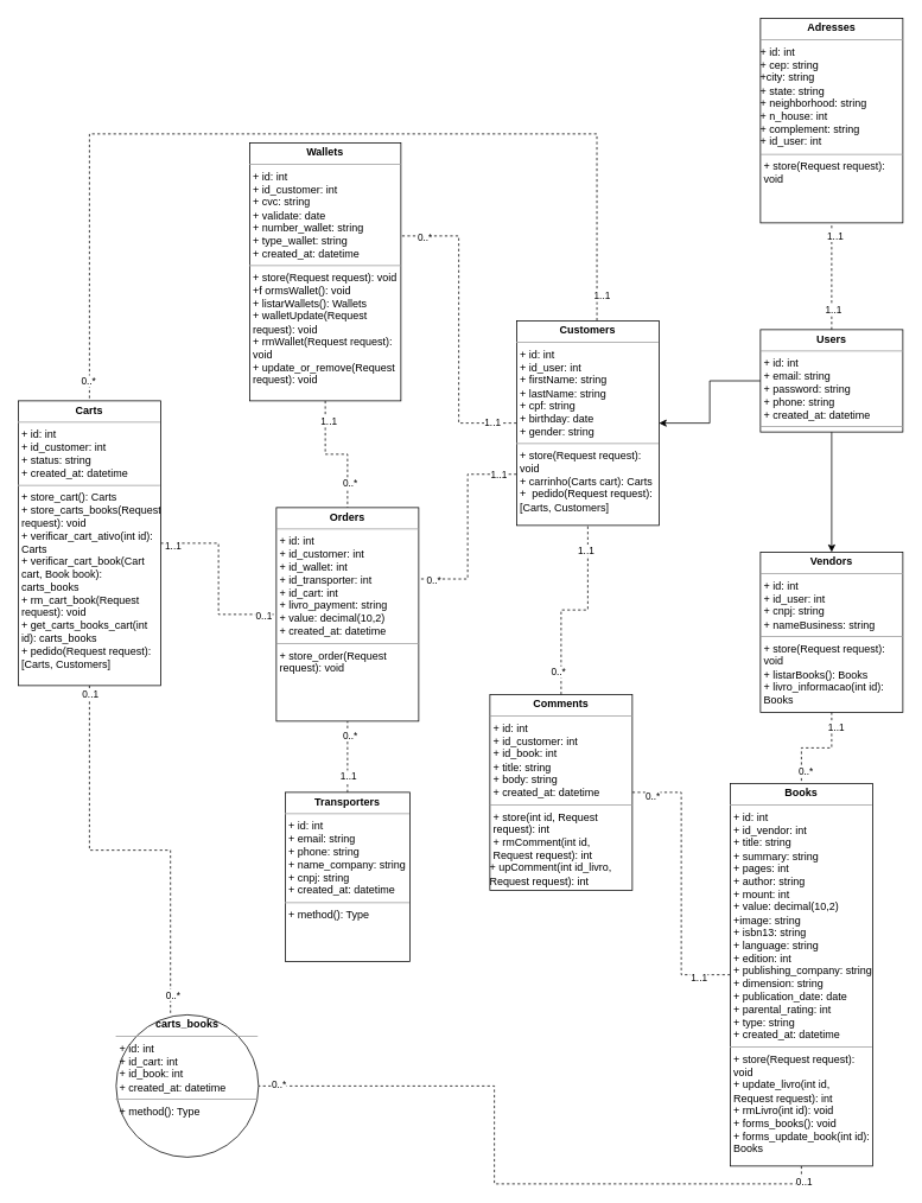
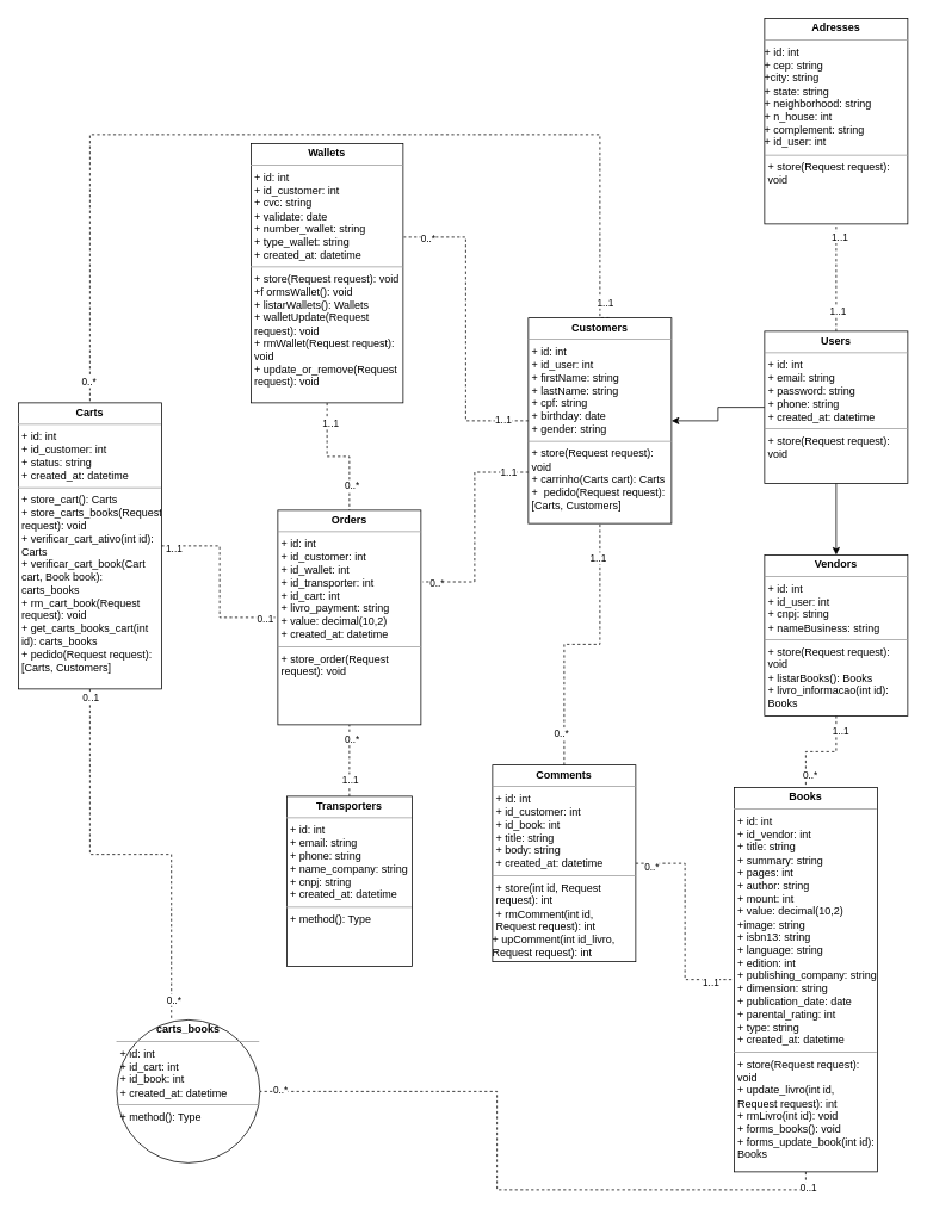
- <mxCell id="7" value="&lt;p style=&quot;margin:0px;margin-top:4px;text-align:center;&quot;&gt;&lt;b&gt;Users&lt;/b&gt;&lt;/p&gt;&lt;hr size=&quot;1&quot;&gt;&lt;p style=&quot;margin:0px;margin-left:4px;&quot;&gt;&lt;span style=&quot;background-color: initial;&quot;&gt;+ id: int&lt;/span&gt;&lt;br&gt;&lt;/p&gt;&lt;p style=&quot;margin:0px;margin-left:4px;&quot;&gt;+ email: string&lt;br style=&quot;border-color: var(--border-color);&quot;&gt;+ password: string&lt;br style=&quot;border-color: var(--border-color);&quot;&gt;+ phone: string&lt;br style=&quot;border-color: var(--border-color);&quot;&gt;+ created_at: datetime&lt;br&gt;&lt;/p&gt;&lt;hr size=&quot;1&quot;&gt;&lt;p style=&quot;margin:0px;margin-left:4px;&quot;&gt;+ store(Request request): void&lt;br&gt;&lt;/p&gt;" style="verticalAlign=top;align=left;overflow=fill;fontSize=12;fontFamily=Helvetica;html=1;whiteSpace=wrap;" vertex="1" parent="1"><mxGeometry x="854" y="370" width="160" height="115" as="geometry" /></mxCell>
+ <mxCell id="7" value="&lt;p style=&quot;margin:0px;margin-top:4px;text-align:center;&quot;&gt;&lt;b&gt;Users&lt;/b&gt;&lt;/p&gt;&lt;hr size=&quot;1&quot;&gt;&lt;p style=&quot;margin:0px;margin-left:4px;&quot;&gt;&lt;span style=&quot;background-color: initial;&quot;&gt;+ id: int&lt;/span&gt;&lt;br&gt;&lt;/p&gt;&lt;p style=&quot;margin:0px;margin-left:4px;&quot;&gt;+ email: string&lt;br style=&quot;border-color: var(--border-color);&quot;&gt;+ password: string&lt;br style=&quot;border-color: var(--border-color);&quot;&gt;+ phone: string&lt;br style=&quot;border-color: var(--border-color);&quot;&gt;+ created_at: datetime&lt;br&gt;&lt;/p&gt;&lt;hr size=&quot;1&quot;&gt;&lt;p style=&quot;margin:0px;margin-left:4px;&quot;&gt;+ store(Request request): void&lt;br&gt;&lt;/p&gt;" style="verticalAlign=top;align=left;overflow=fill;fontSize=12;fontFamily=Helvetica;html=1;whiteSpace=wrap;" vertex="1" parent="1"><mxGeometry x="854" y="370" width="160" height="170" as="geometry" /></mxCell>
- <mxCell id="18" value="&lt;p style=&quot;margin:0px;margin-top:4px;text-align:center;&quot;&gt;&lt;b&gt;Customers&lt;/b&gt;&lt;/p&gt;&lt;hr size=&quot;1&quot;&gt;&lt;p style=&quot;margin:0px;margin-left:4px;&quot;&gt;+ id: int&lt;/p&gt;&lt;p style=&quot;margin:0px;margin-left:4px;&quot;&gt;+ id_user: int&lt;/p&gt;&lt;p style=&quot;margin:0px;margin-left:4px;&quot;&gt;+ firstName: string&lt;/p&gt;&lt;p style=&quot;margin:0px;margin-left:4px;&quot;&gt;+ lastName: string&lt;/p&gt;&lt;p style=&quot;margin:0px;margin-left:4px;&quot;&gt;+ cpf: string&lt;/p&gt;&lt;p style=&quot;margin:0px;margin-left:4px;&quot;&gt;+ birthday: date&lt;/p&gt;&lt;p style=&quot;margin:0px;margin-left:4px;&quot;&gt;+ gender: string&lt;/p&gt;&lt;hr size=&quot;1&quot;&gt;&lt;p style=&quot;margin:0px;margin-left:4px;&quot;&gt;+ store(Request request): void&lt;br&gt;&lt;/p&gt;&lt;p style=&quot;margin:0px;margin-left:4px;&quot;&gt;+ carrinho(Carts cart): Carts&lt;/p&gt;&lt;p style=&quot;margin:0px;margin-left:4px;&quot;&gt;+&amp;nbsp; pedido(Request&lt;span style=&quot;background-color: initial;&quot;&gt;&amp;nbsp;request): [Carts, Customers]&lt;/span&gt;&lt;/p&gt;" style="verticalAlign=top;align=left;overflow=fill;fontSize=12;fontFamily=Helvetica;html=1;whiteSpace=wrap;" vertex="1" parent="1"><mxGeometry x="580" y="360" width="160" height="230" as="geometry" /></mxCell>
+ <mxCell id="18" value="&lt;p style=&quot;margin:0px;margin-top:4px;text-align:center;&quot;&gt;&lt;b&gt;Customers&lt;/b&gt;&lt;/p&gt;&lt;hr size=&quot;1&quot;&gt;&lt;p style=&quot;margin:0px;margin-left:4px;&quot;&gt;+ id: int&lt;/p&gt;&lt;p style=&quot;margin:0px;margin-left:4px;&quot;&gt;+ id_user: int&lt;/p&gt;&lt;p style=&quot;margin:0px;margin-left:4px;&quot;&gt;+ firstName: string&lt;/p&gt;&lt;p style=&quot;margin:0px;margin-left:4px;&quot;&gt;+ lastName: string&lt;/p&gt;&lt;p style=&quot;margin:0px;margin-left:4px;&quot;&gt;+ cpf: string&lt;/p&gt;&lt;p style=&quot;margin:0px;margin-left:4px;&quot;&gt;+ birthday: date&lt;/p&gt;&lt;p style=&quot;margin:0px;margin-left:4px;&quot;&gt;+ gender: string&lt;/p&gt;&lt;hr size=&quot;1&quot;&gt;&lt;p style=&quot;margin:0px;margin-left:4px;&quot;&gt;+ store(Request request): void&lt;br&gt;&lt;/p&gt;&lt;p style=&quot;margin:0px;margin-left:4px;&quot;&gt;+ carrinho(Carts cart): Carts&lt;/p&gt;&lt;p style=&quot;margin:0px;margin-left:4px;&quot;&gt;+&amp;nbsp; pedido(Request&lt;span style=&quot;background-color: initial;&quot;&gt;&amp;nbsp;request): [Carts, Customers]&lt;/span&gt;&lt;/p&gt;" style="verticalAlign=top;align=left;overflow=fill;fontSize=12;fontFamily=Helvetica;html=1;whiteSpace=wrap;" vertex="1" parent="1"><mxGeometry x="590" y="355" width="160" height="230" as="geometry" /></mxCell>
- <mxCell id="37" value="&lt;p style=&quot;margin:0px;margin-top:4px;text-align:center;&quot;&gt;&lt;b&gt;Comments&lt;/b&gt;&lt;/p&gt;&lt;hr size=&quot;1&quot;&gt;&lt;p style=&quot;margin:0px;margin-left:4px;&quot;&gt;&lt;span style=&quot;background-color: initial;&quot;&gt;+ id: int&lt;/span&gt;&lt;br&gt;&lt;/p&gt;&lt;p style=&quot;margin:0px;margin-left:4px;&quot;&gt;&lt;span style=&quot;background-color: initial;&quot;&gt;+ id_customer: int&lt;/span&gt;&lt;/p&gt;&lt;p style=&quot;margin:0px;margin-left:4px;&quot;&gt;&lt;span style=&quot;background-color: initial;&quot;&gt;+ id_book: int&lt;/span&gt;&lt;/p&gt;&lt;p style=&quot;margin:0px;margin-left:4px;&quot;&gt;+ title: string&lt;br style=&quot;border-color: var(--border-color);&quot;&gt;+ body: string&lt;br&gt;&lt;/p&gt;&lt;p style=&quot;margin:0px;margin-left:4px;&quot;&gt;+ created_at: datetime&lt;/p&gt;&lt;hr size=&quot;1&quot;&gt;&lt;p style=&quot;margin:0px;margin-left:4px;&quot;&gt;+ store(int id, Request request): int&lt;/p&gt;&lt;p style=&quot;margin:0px;margin-left:4px;&quot;&gt;+ rmComment(int id, Request request): int&lt;/p&gt;+ upComment(int id_livro, Request request): int" style="verticalAlign=top;align=left;overflow=fill;fontSize=12;fontFamily=Helvetica;html=1;whiteSpace=wrap;" vertex="1" parent="1"><mxGeometry x="550" y="780" width="160" height="220" as="geometry" /></mxCell>
+ <mxCell id="37" value="&lt;p style=&quot;margin:0px;margin-top:4px;text-align:center;&quot;&gt;&lt;b&gt;Comments&lt;/b&gt;&lt;/p&gt;&lt;hr size=&quot;1&quot;&gt;&lt;p style=&quot;margin:0px;margin-left:4px;&quot;&gt;&lt;span style=&quot;background-color: initial;&quot;&gt;+ id: int&lt;/span&gt;&lt;br&gt;&lt;/p&gt;&lt;p style=&quot;margin:0px;margin-left:4px;&quot;&gt;&lt;span style=&quot;background-color: initial;&quot;&gt;+ id_customer: int&lt;/span&gt;&lt;/p&gt;&lt;p style=&quot;margin:0px;margin-left:4px;&quot;&gt;&lt;span style=&quot;background-color: initial;&quot;&gt;+ id_book: int&lt;/span&gt;&lt;/p&gt;&lt;p style=&quot;margin:0px;margin-left:4px;&quot;&gt;+ title: string&lt;br style=&quot;border-color: var(--border-color);&quot;&gt;+ body: string&lt;br&gt;&lt;/p&gt;&lt;p style=&quot;margin:0px;margin-left:4px;&quot;&gt;+ created_at: datetime&lt;/p&gt;&lt;hr size=&quot;1&quot;&gt;&lt;p style=&quot;margin:0px;margin-left:4px;&quot;&gt;+ store(int id, Request request): int&lt;/p&gt;&lt;p style=&quot;margin:0px;margin-left:4px;&quot;&gt;+ rmComment(int id, Request request): int&lt;/p&gt;+ upComment(int id_livro, Request request): int" style="verticalAlign=top;align=left;overflow=fill;fontSize=12;fontFamily=Helvetica;html=1;whiteSpace=wrap;" vertex="1" parent="1"><mxGeometry x="550" y="855" width="160" height="220" as="geometry" /></mxCell>
